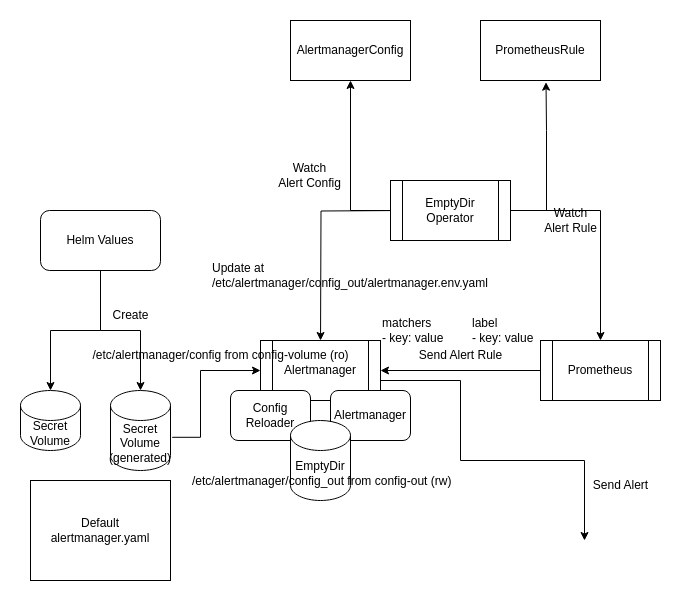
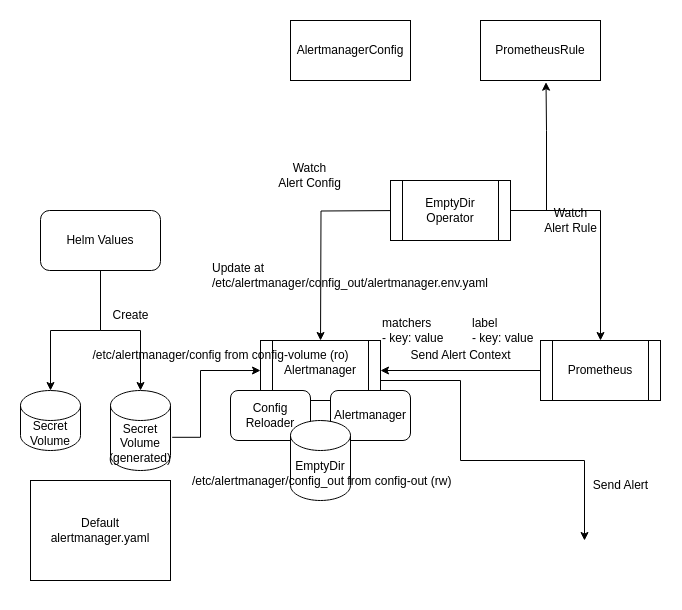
- <mxCell id="4" style="edgeStyle=orthogonalEdgeStyle;rounded=0;orthogonalLoop=1;jettySize=auto;html=1;exitX=0;exitY=0.5;exitDx=0;exitDy=0;" edge="1" parent="1" source="9" target="6"><mxGeometry relative="1" as="geometry"><mxPoint x="520" y="210.034" as="sourcePoint" /><Array as="points"><mxPoint x="350" y="210" /></Array></mxGeometry></mxCell>
- <mxCell id="20" value="Send Alert Rule" style="text;html=1;align=center;verticalAlign=middle;resizable=0;points=[];autosize=1;strokeColor=none;fillColor=none;" vertex="1" parent="1"><mxGeometry x="400" y="340" width="120" height="30" as="geometry" /></mxCell>
+ <mxCell id="20" value="Send Alert Context" style="text;html=1;align=center;verticalAlign=middle;resizable=0;points=[];autosize=1;strokeColor=none;fillColor=none;" vertex="1" parent="1"><mxGeometry x="400" y="340" width="120" height="30" as="geometry" /></mxCell>
